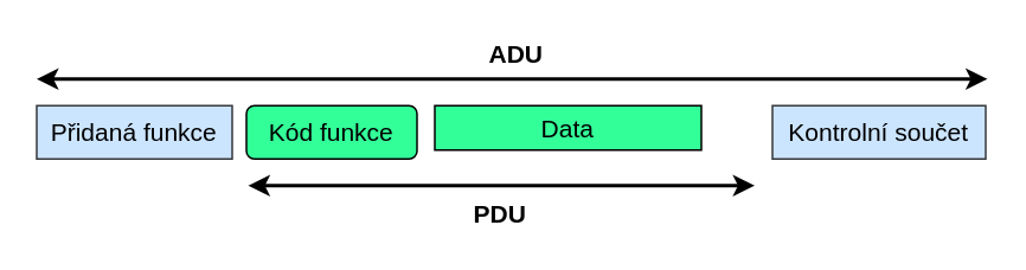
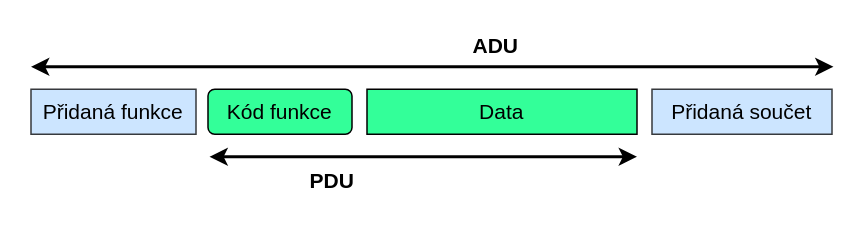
- <mxCell id="8" value="&lt;b&gt;ADU&lt;/b&gt;" style="text;html=1;strokeColor=none;fillColor=none;align=center;verticalAlign=middle;whiteSpace=wrap;rounded=0;fontSize=14;" vertex="1" parent="1"><mxGeometry x="270" y="20" width="40" height="20" as="geometry" /></mxCell>
+ <mxCell id="8" value="&lt;b&gt;ADU&lt;/b&gt;" style="text;html=1;strokeColor=none;fillColor=none;align=center;verticalAlign=middle;whiteSpace=wrap;rounded=0;fontSize=14;" vertex="1" parent="1"><mxGeometry x="310" y="20" width="40" height="20" as="geometry" /></mxCell>
- <mxCell id="3" value="Data" style="rounded=0;whiteSpace=wrap;html=1;fillColor=#33FF99;fontSize=14;" vertex="1" parent="1"><mxGeometry x="244" y="59" width="150" height="25" as="geometry" /></mxCell>
+ <mxCell id="3" value="Data" style="rounded=0;whiteSpace=wrap;html=1;fillColor=#33FF99;fontSize=14;" vertex="1" parent="1"><mxGeometry x="244" y="59" width="180" height="30" as="geometry" /></mxCell>
- <mxCell id="4" value="Kontrolní součet" style="rounded=0;whiteSpace=wrap;html=1;fillColor=#cce5ff;strokeColor=#36393d;fontSize=14;" vertex="1" parent="1"><mxGeometry x="434" y="59" width="120" height="30" as="geometry" /></mxCell>
+ <mxCell id="4" value="Přidaná součet" style="rounded=0;whiteSpace=wrap;html=1;fillColor=#cce5ff;strokeColor=#36393d;fontSize=14;" vertex="1" parent="1"><mxGeometry x="434" y="59" width="120" height="30" as="geometry" /></mxCell>
- <mxCell id="9" value="&lt;b&gt;PDU&lt;/b&gt;" style="text;html=1;strokeColor=none;fillColor=none;align=center;verticalAlign=middle;whiteSpace=wrap;rounded=0;fontSize=14;" vertex="1" parent="1"><mxGeometry x="261" y="110" width="40" height="20" as="geometry" /></mxCell>
+ <mxCell id="9" value="&lt;b&gt;PDU&lt;/b&gt;" style="text;html=1;strokeColor=none;fillColor=none;align=center;verticalAlign=middle;whiteSpace=wrap;rounded=0;fontSize=14;" vertex="1" parent="1"><mxGeometry x="201" y="110" width="40" height="20" as="geometry" /></mxCell>
